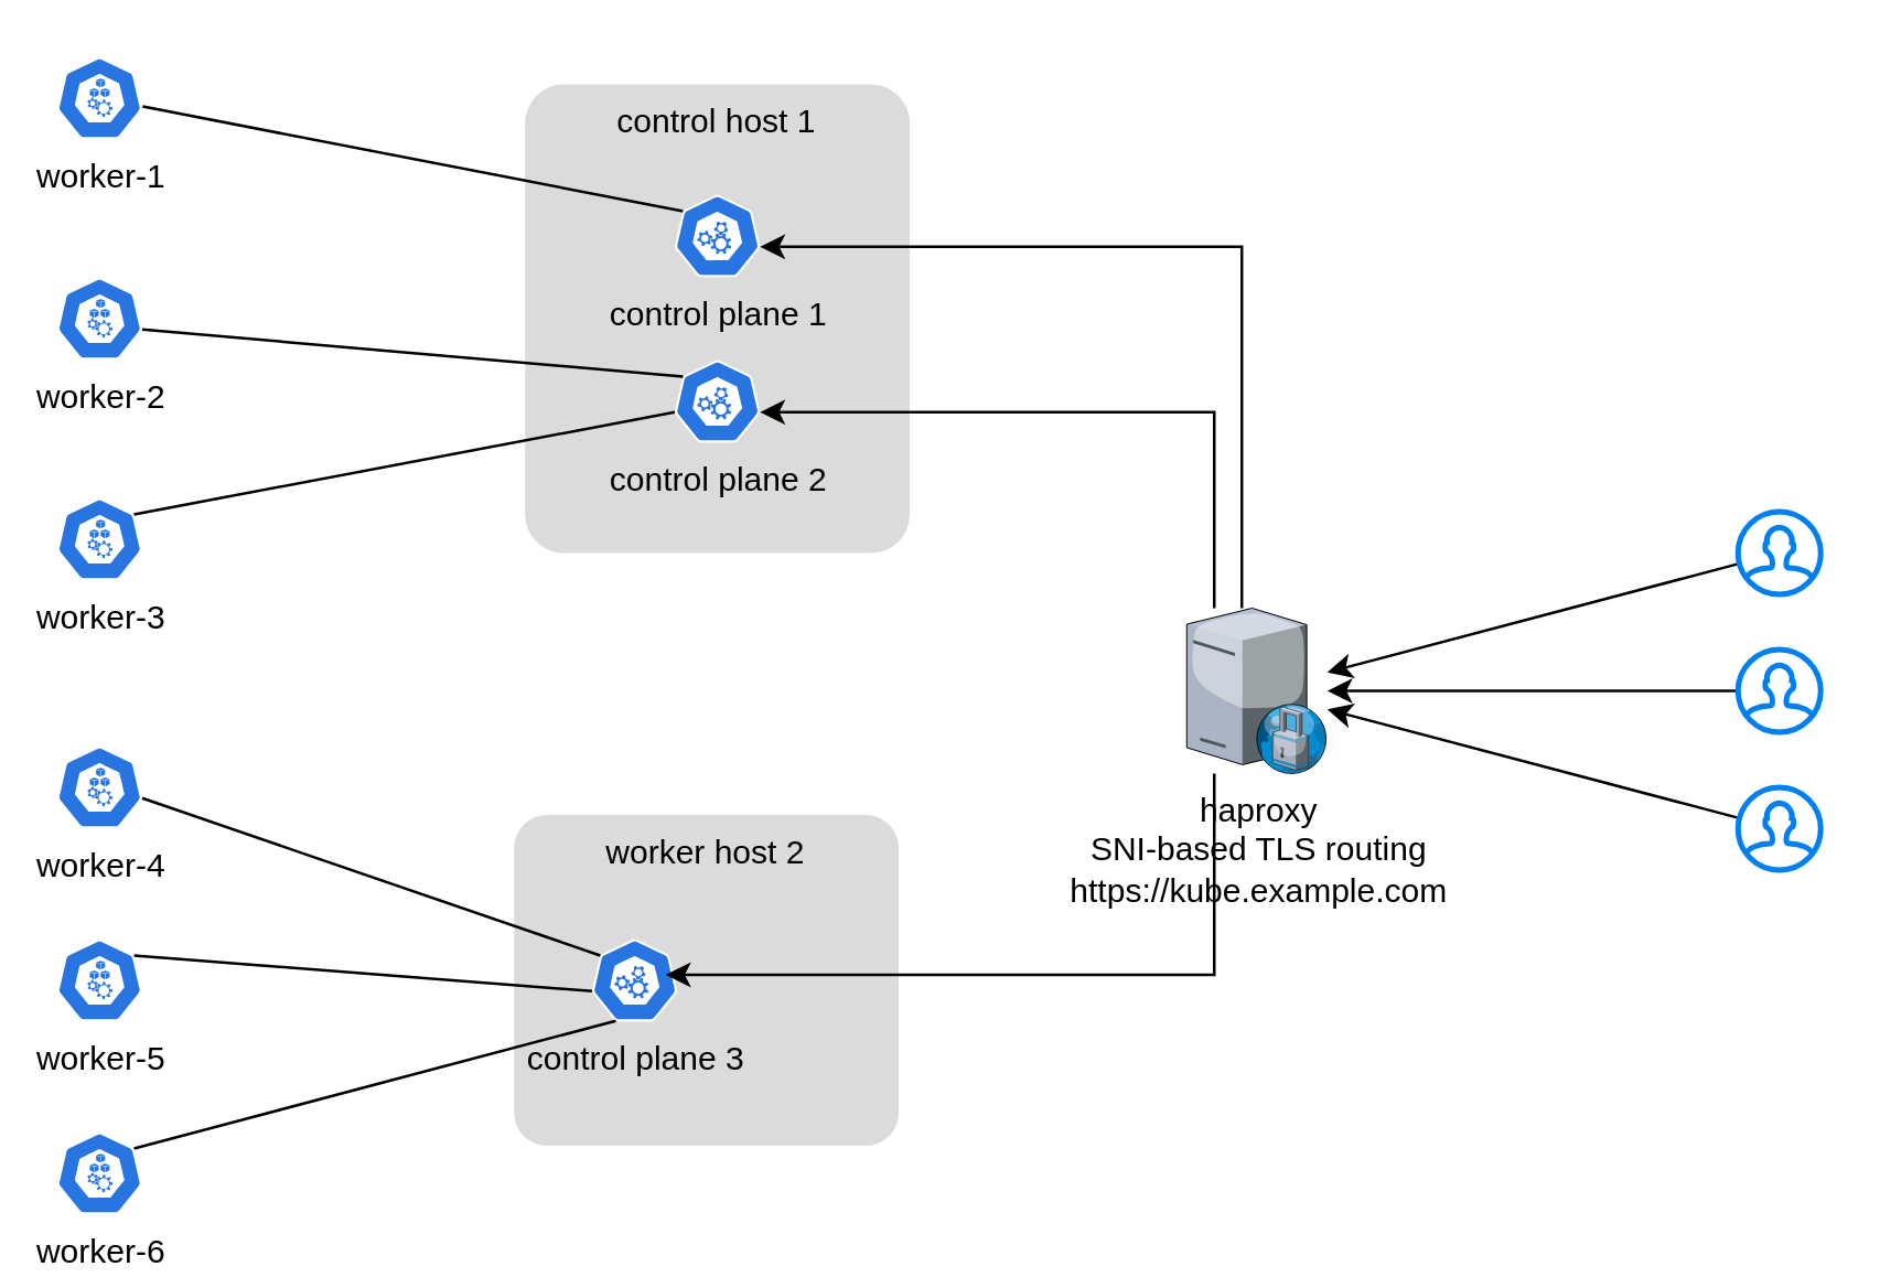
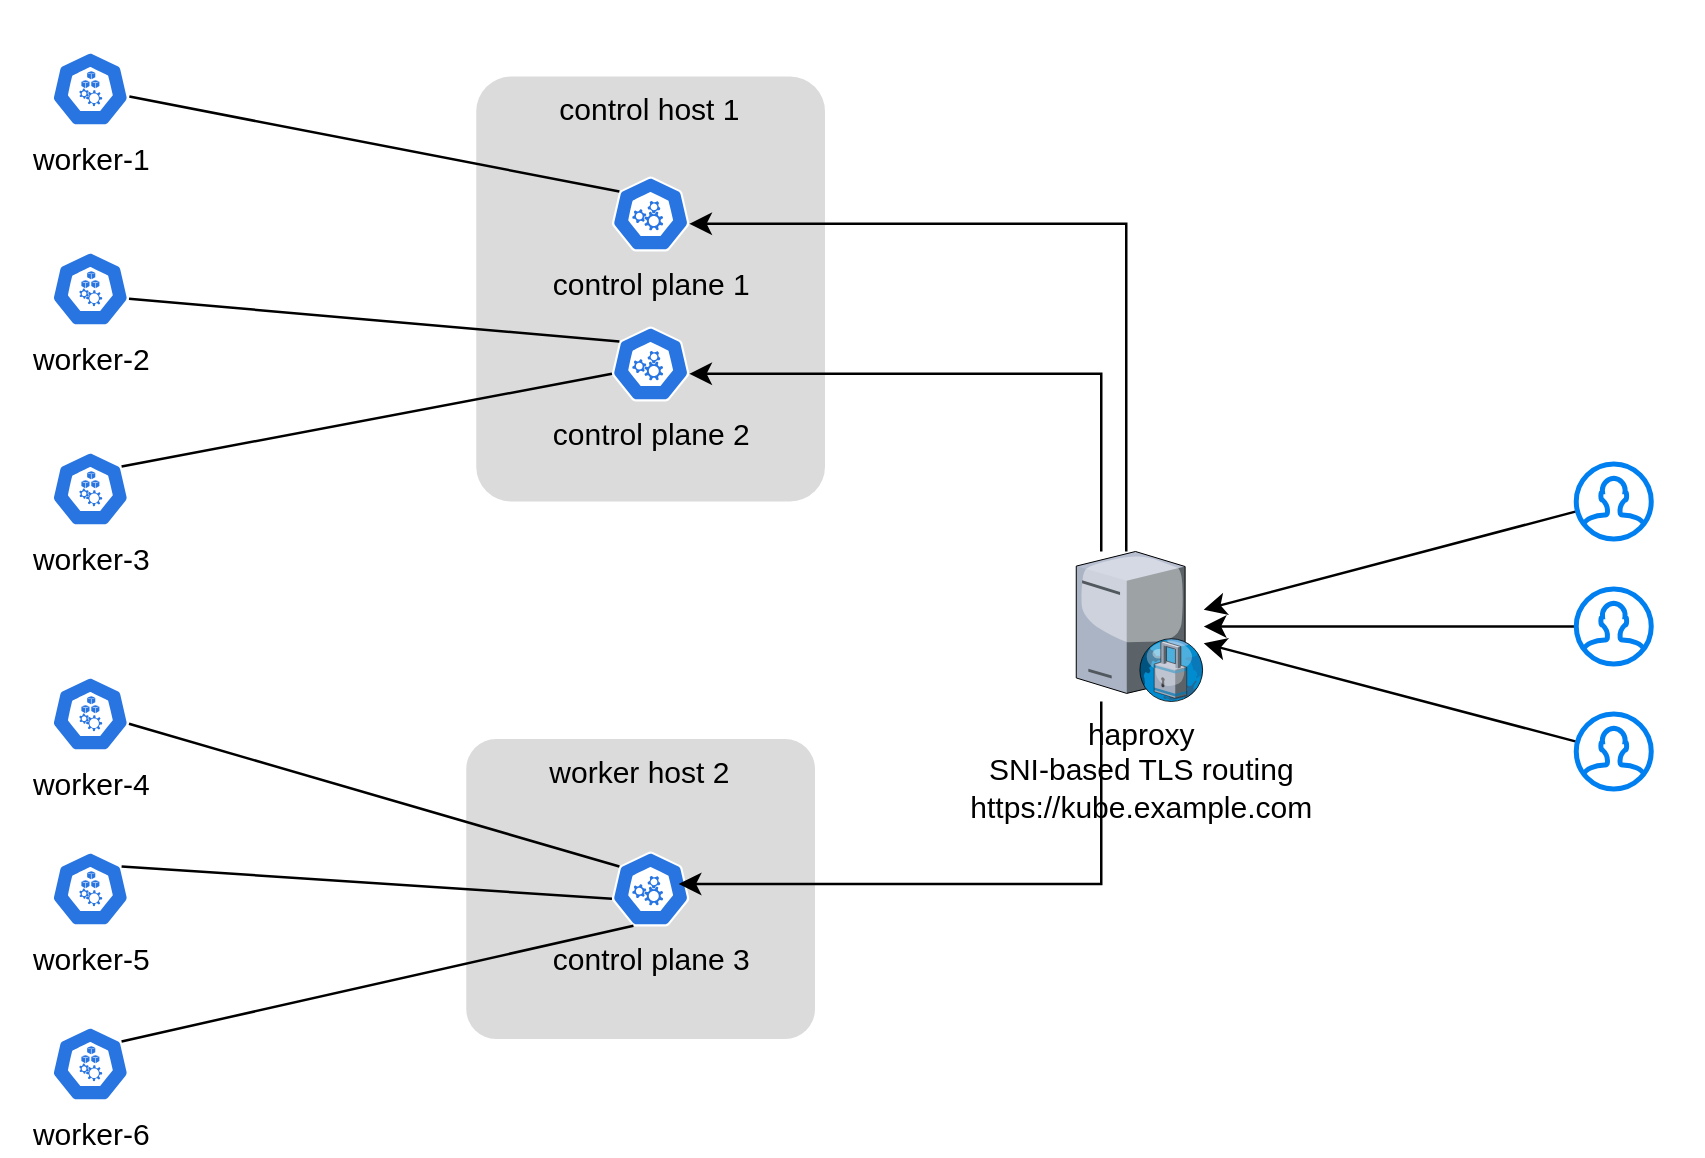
- <mxCell id="6" value="control plane 3" style="aspect=fixed;sketch=0;html=1;dashed=0;whitespace=wrap;verticalLabelPosition=bottom;verticalAlign=top;fillColor=#2875E2;strokeColor=#ffffff;points=[[0.005,0.63,0],[0.1,0.2,0],[0.9,0.2,0],[0.5,0,0],[0.995,0.63,0],[0.72,0.99,0],[0.5,1,0],[0.28,0.99,0]];shape=mxgraph.kubernetes.icon2;prIcon=api" vertex="1" parent="1"><mxGeometry x="214.12" y="340" width="31.25" height="30" as="geometry" /></mxCell>
+ <mxCell id="6" value="control plane 3" style="aspect=fixed;sketch=0;html=1;dashed=0;whitespace=wrap;verticalLabelPosition=bottom;verticalAlign=top;fillColor=#2875E2;strokeColor=#ffffff;points=[[0.005,0.63,0],[0.1,0.2,0],[0.9,0.2,0],[0.5,0,0],[0.995,0.63,0],[0.72,0.99,0],[0.5,1,0],[0.28,0.99,0]];shape=mxgraph.kubernetes.icon2;prIcon=api" vertex="1" parent="1"><mxGeometry x="244.12" y="340" width="31.25" height="30" as="geometry" /></mxCell>
